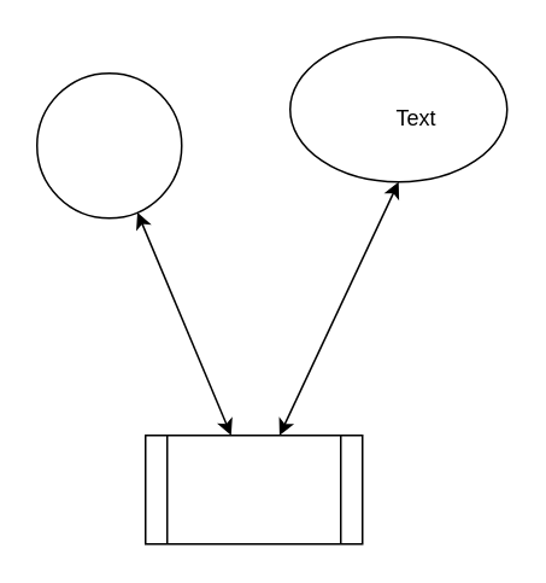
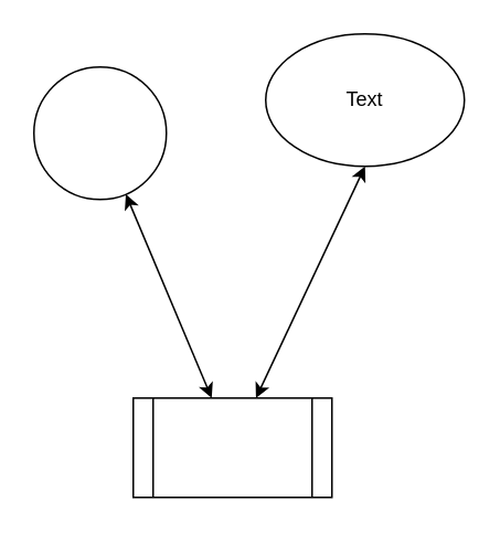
- <mxCell id="7" value="Text" style="text;html=1;strokeColor=none;fillColor=none;align=center;verticalAlign=middle;whiteSpace=wrap;rounded=0;" vertex="1" parent="1"><mxGeometry x="210" y="55" width="40" height="20" as="geometry" /></mxCell>
+ <mxCell id="7" value="Text" style="text;html=1;strokeColor=none;fillColor=none;align=center;verticalAlign=middle;whiteSpace=wrap;rounded=0;" vertex="1" parent="1"><mxGeometry x="200" y="50" width="40" height="20" as="geometry" /></mxCell>
